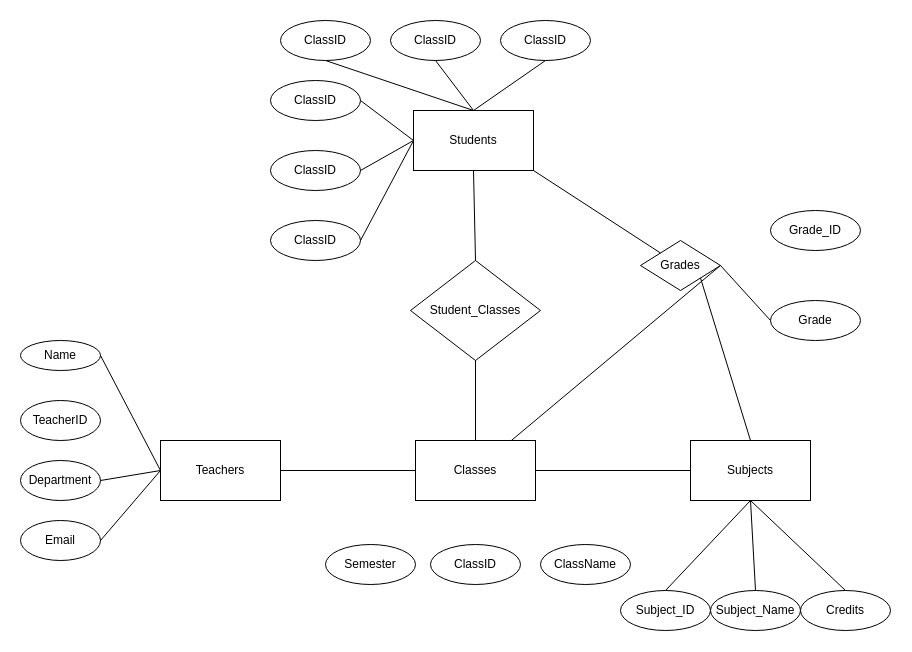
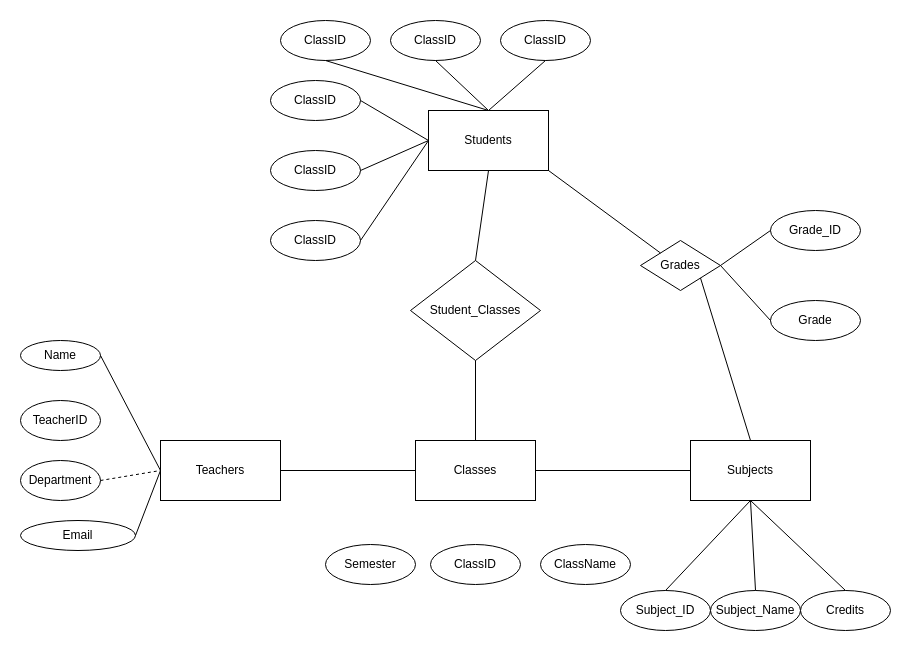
- <mxCell id="2" value="Students" style="rounded=0;whiteSpace=wrap;html=1;" vertex="1" parent="1"><mxGeometry x="413" y="110" width="120" height="60" as="geometry" /></mxCell>
+ <mxCell id="2" value="Students" style="rounded=0;whiteSpace=wrap;html=1;" vertex="1" parent="1"><mxGeometry x="428" y="110" width="120" height="60" as="geometry" /></mxCell>
- <mxCell id="29" value="" style="endArrow=none;html=1;rounded=0;exitX=1;exitY=0.5;exitDx=0;exitDy=0;" edge="1" parent="1" source="6" target="3"><mxGeometry width="50" height="50" relative="1" as="geometry"><mxPoint x="590" y="420" as="sourcePoint" /><mxPoint x="640" y="370" as="targetPoint" /></mxGeometry></mxCell>
+ <mxCell id="29" value="" style="endArrow=none;html=1;rounded=0;entryX=0;entryY=0.5;entryDx=0;entryDy=0;exitX=1;exitY=0.5;exitDx=0;exitDy=0;" edge="1" parent="1" source="6" target="28"><mxGeometry width="50" height="50" relative="1" as="geometry"><mxPoint x="590" y="420" as="sourcePoint" /><mxPoint x="640" y="370" as="targetPoint" /></mxGeometry></mxCell>
- <mxCell id="32" value="" style="endArrow=none;html=1;rounded=0;exitX=1;exitY=0.5;exitDx=0;exitDy=0;entryX=0;entryY=0.5;entryDx=0;entryDy=0;" edge="1" parent="1" source="16" target="7"><mxGeometry width="50" height="50" relative="1" as="geometry"><mxPoint x="330" y="380" as="sourcePoint" /><mxPoint x="150" y="470" as="targetPoint" /></mxGeometry></mxCell>
+ <mxCell id="32" value="" style="endArrow=none;html=1;rounded=0;exitX=1;exitY=0.5;exitDx=0;exitDy=0;entryX=0;entryY=0.5;entryDx=0;entryDy=0;dashed=1;" edge="1" parent="1" source="16" target="7"><mxGeometry width="50" height="50" relative="1" as="geometry"><mxPoint x="330" y="380" as="sourcePoint" /><mxPoint x="150" y="470" as="targetPoint" /></mxGeometry></mxCell>
- <mxCell id="17" value="Email" style="ellipse;whiteSpace=wrap;html=1;" vertex="1" parent="1"><mxGeometry x="20" y="520" width="80" height="40" as="geometry" /></mxCell>
+ <mxCell id="17" value="Email" style="ellipse;whiteSpace=wrap;html=1;" vertex="1" parent="1"><mxGeometry x="20" y="520" width="115" height="30" as="geometry" /></mxCell>
